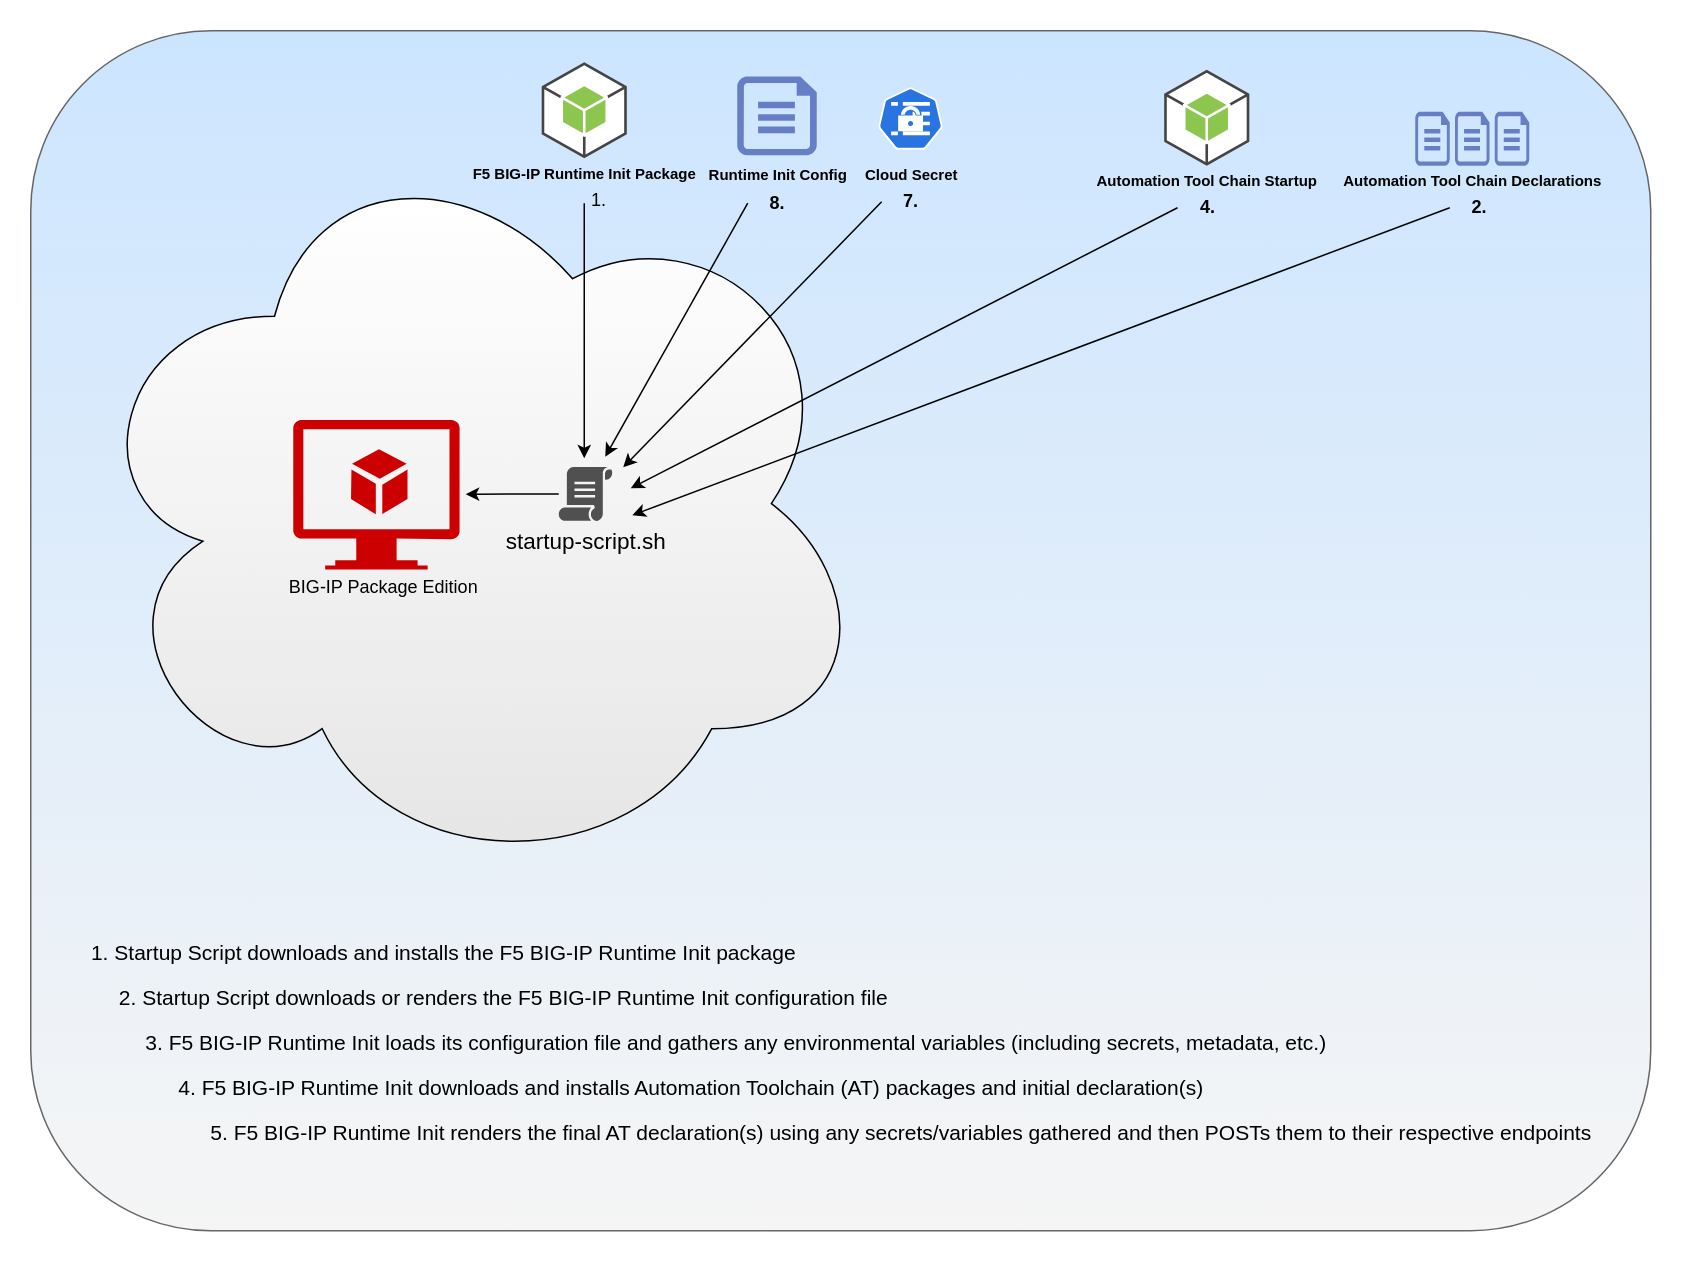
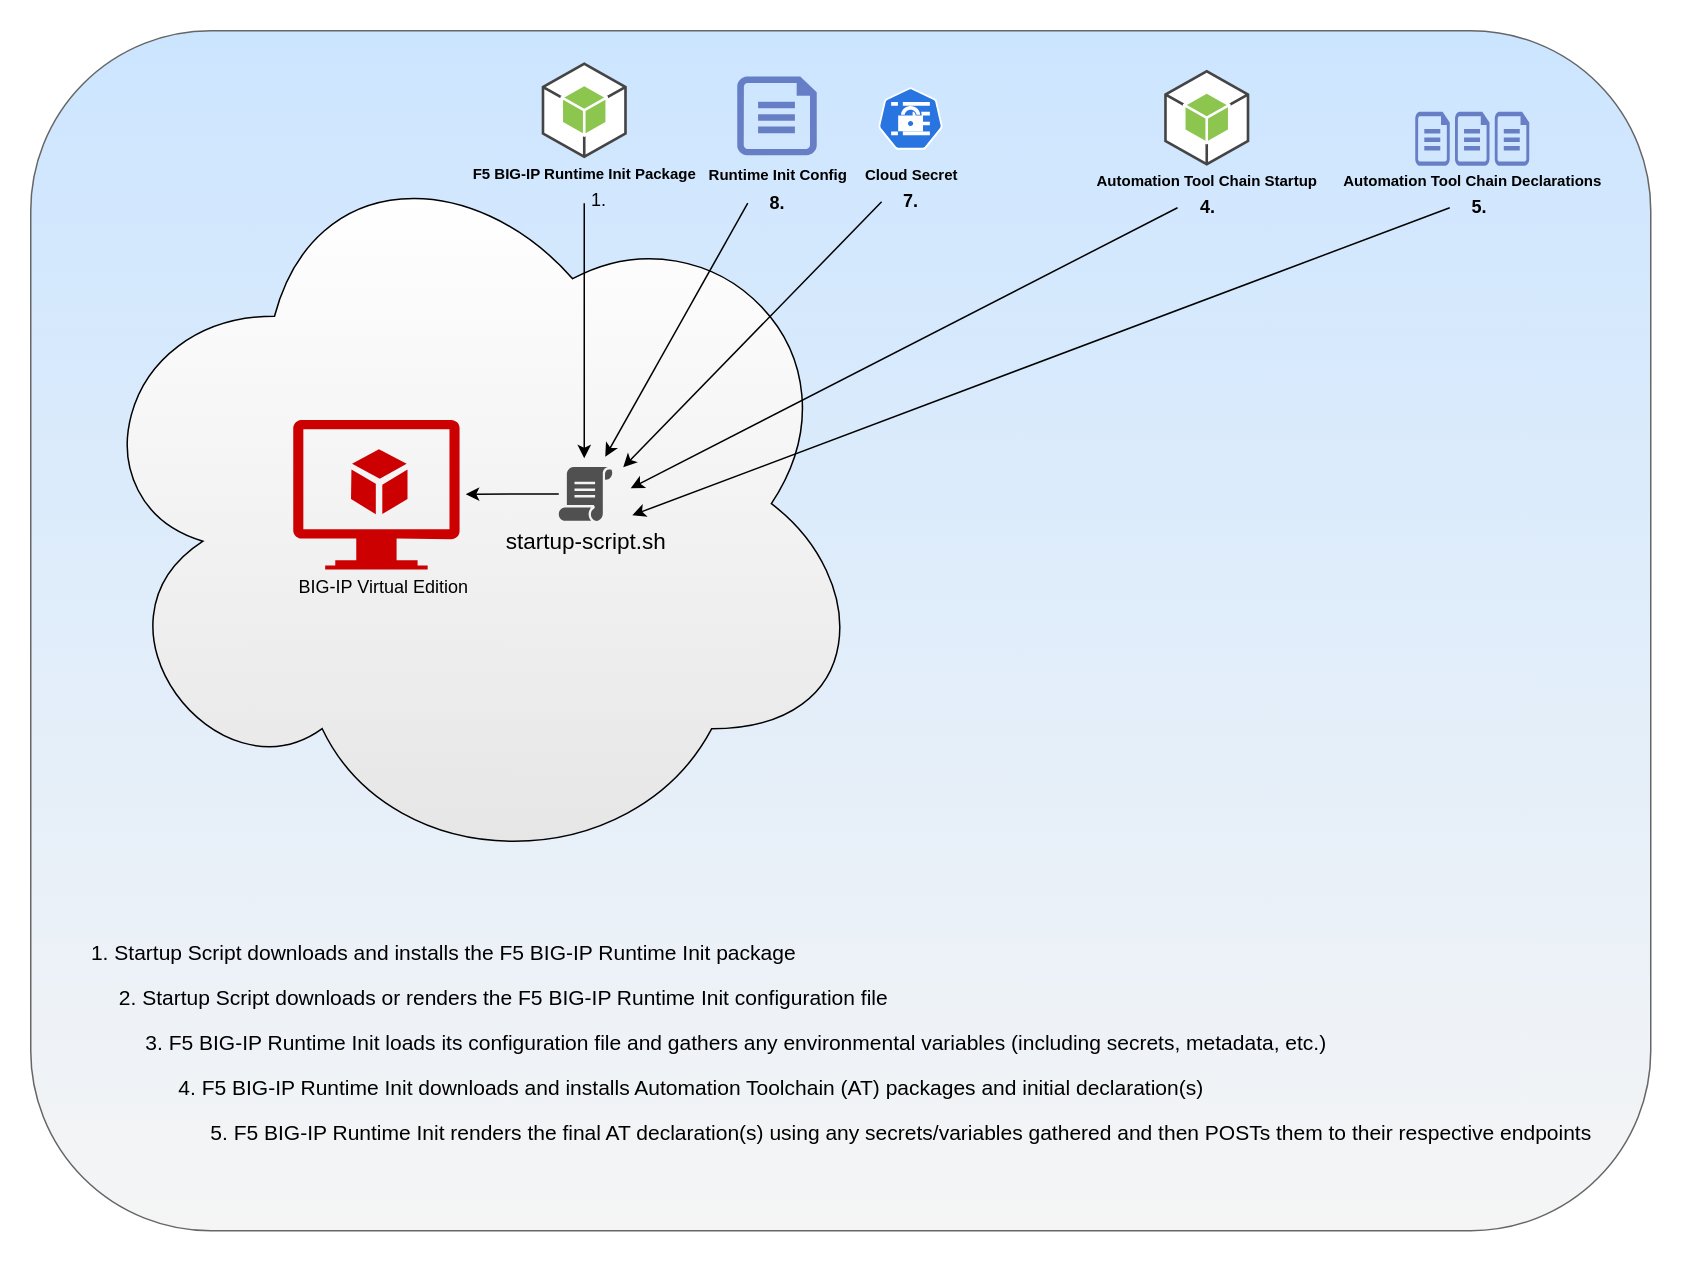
- <mxCell id="40" value="&lt;b&gt;2.&lt;/b&gt;" style="text;html=1;strokeColor=none;fillColor=none;align=center;verticalAlign=middle;whiteSpace=wrap;rounded=0;" parent="1" vertex="1"><mxGeometry x="966" y="128" width="40" height="20" as="geometry" /></mxCell>
+ <mxCell id="40" value="&lt;b&gt;5.&lt;/b&gt;" style="text;html=1;strokeColor=none;fillColor=none;align=center;verticalAlign=middle;whiteSpace=wrap;rounded=0;" parent="1" vertex="1"><mxGeometry x="966" y="128" width="40" height="20" as="geometry" /></mxCell>
- <mxCell id="14" value="BIG-IP Package Edition" style="text;html=1;align=center;verticalAlign=middle;resizable=0;points=[];autosize=1;" parent="12" vertex="1"><mxGeometry x="-5.002" y="101.627" width="130" height="20" as="geometry" /></mxCell>
+ <mxCell id="14" value="BIG-IP Virtual Edition" style="text;html=1;align=center;verticalAlign=middle;resizable=0;points=[];autosize=1;" parent="12" vertex="1"><mxGeometry x="-5.002" y="101.627" width="130" height="20" as="geometry" /></mxCell>
